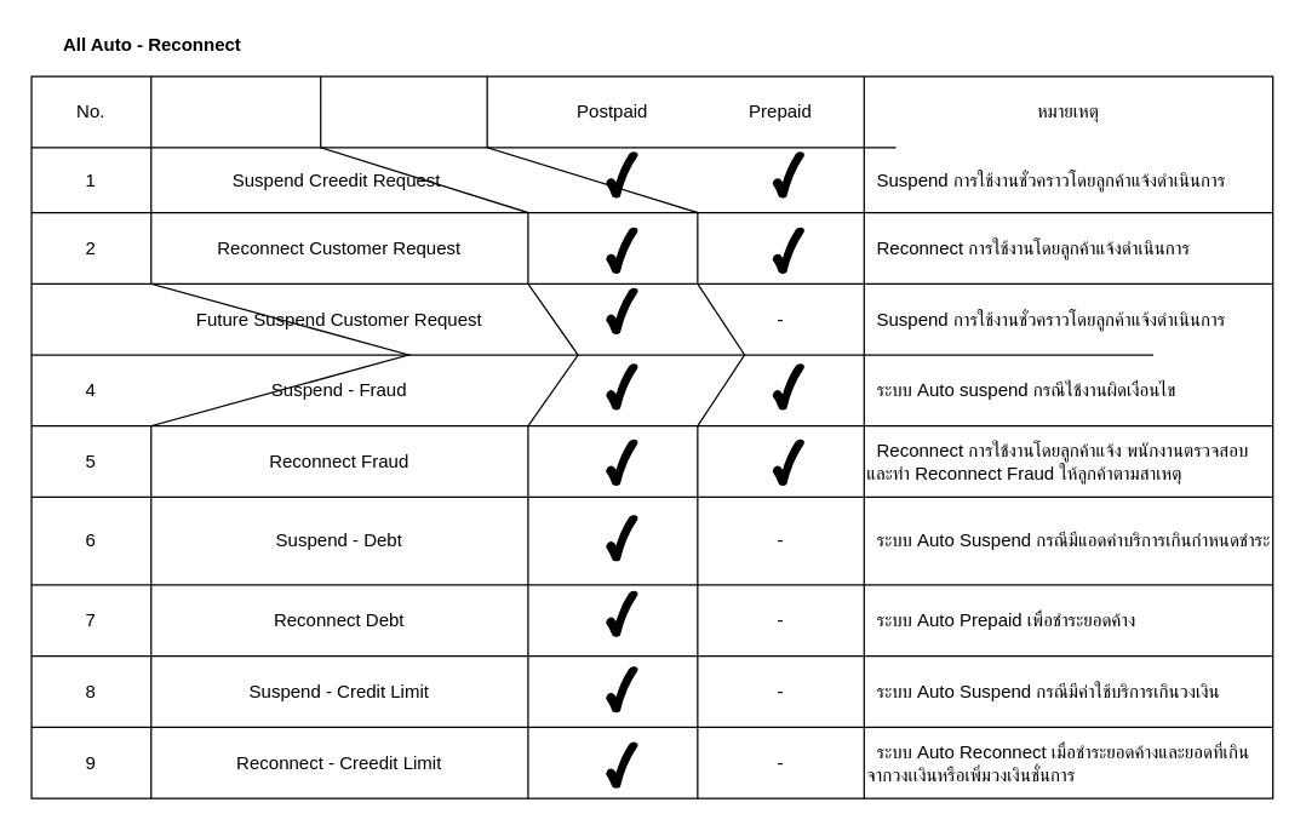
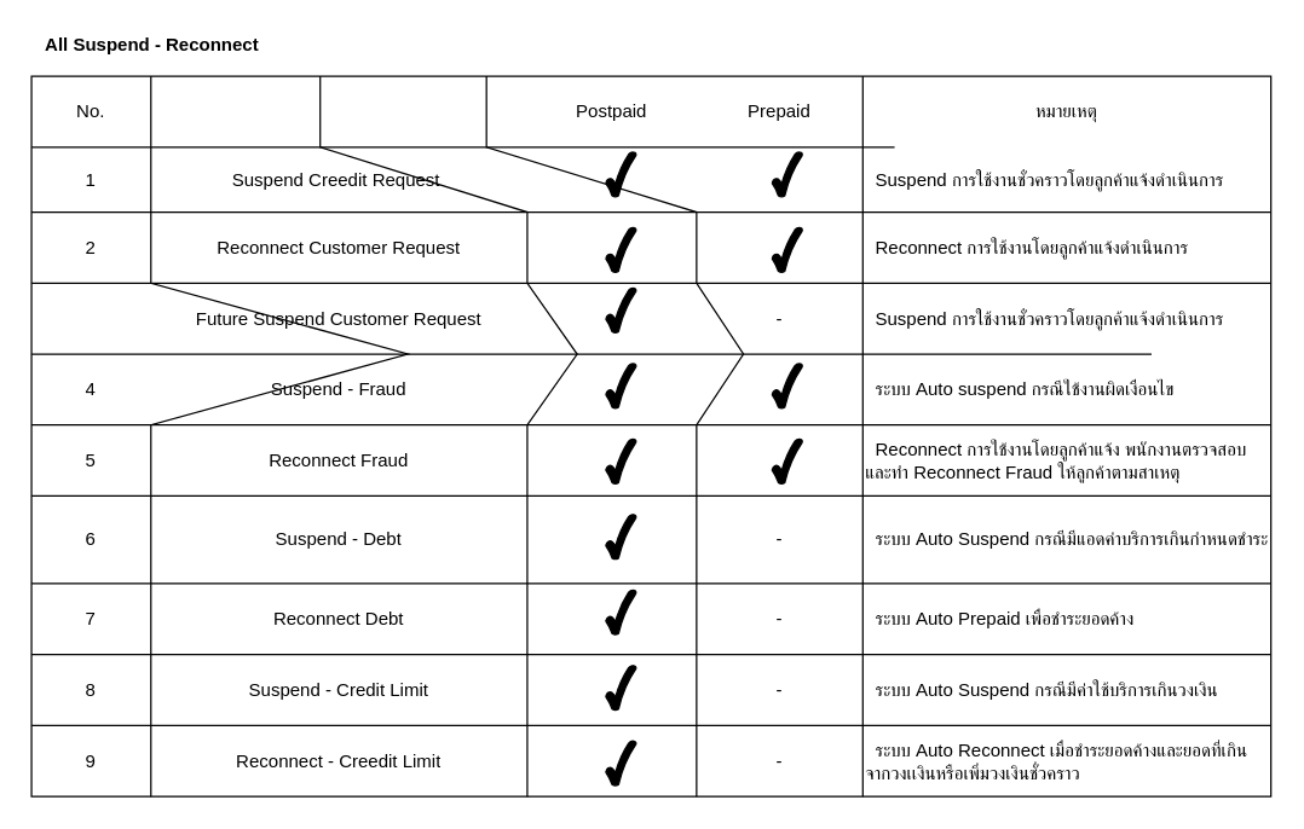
- <mxCell id="2" value="&lt;b&gt;All Auto - Reconnect&lt;/b&gt;" style="text;html=1;strokeColor=none;fillColor=none;align=center;verticalAlign=middle;whiteSpace=wrap;rounded=0;" vertex="1" parent="1"><mxGeometry x="20" y="20" width="160" height="20" as="geometry" /></mxCell>
+ <mxCell id="2" value="&lt;b&gt;All Suspend - Reconnect&lt;/b&gt;" style="text;html=1;strokeColor=none;fillColor=none;align=center;verticalAlign=middle;whiteSpace=wrap;rounded=0;" vertex="1" parent="1"><mxGeometry x="20" y="20" width="160" height="20" as="geometry" /></mxCell>
- <mxCell id="61" value="&amp;nbsp; ระบบ Auto Reconnect เมื่อชำระยอดค้างและยอดที่เกินจากวงเเงินหรือเพิ่มวงเงินชั่นการ" style="shape=partialRectangle;html=1;whiteSpace=wrap;connectable=0;overflow=hidden;fillColor=none;top=0;left=0;bottom=0;right=0;align=left;" vertex="1" parent="56"><mxGeometry x="550" width="270" height="47" as="geometry" /></mxCell>
+ <mxCell id="61" value="&amp;nbsp; ระบบ Auto Reconnect เมื่อชำระยอดค้างและยอดที่เกินจากวงเเงินหรือเพิ่มวงเงินชั่วคราว" style="shape=partialRectangle;html=1;whiteSpace=wrap;connectable=0;overflow=hidden;fillColor=none;top=0;left=0;bottom=0;right=0;align=left;" vertex="1" parent="56"><mxGeometry x="550" width="270" height="47" as="geometry" /></mxCell>
